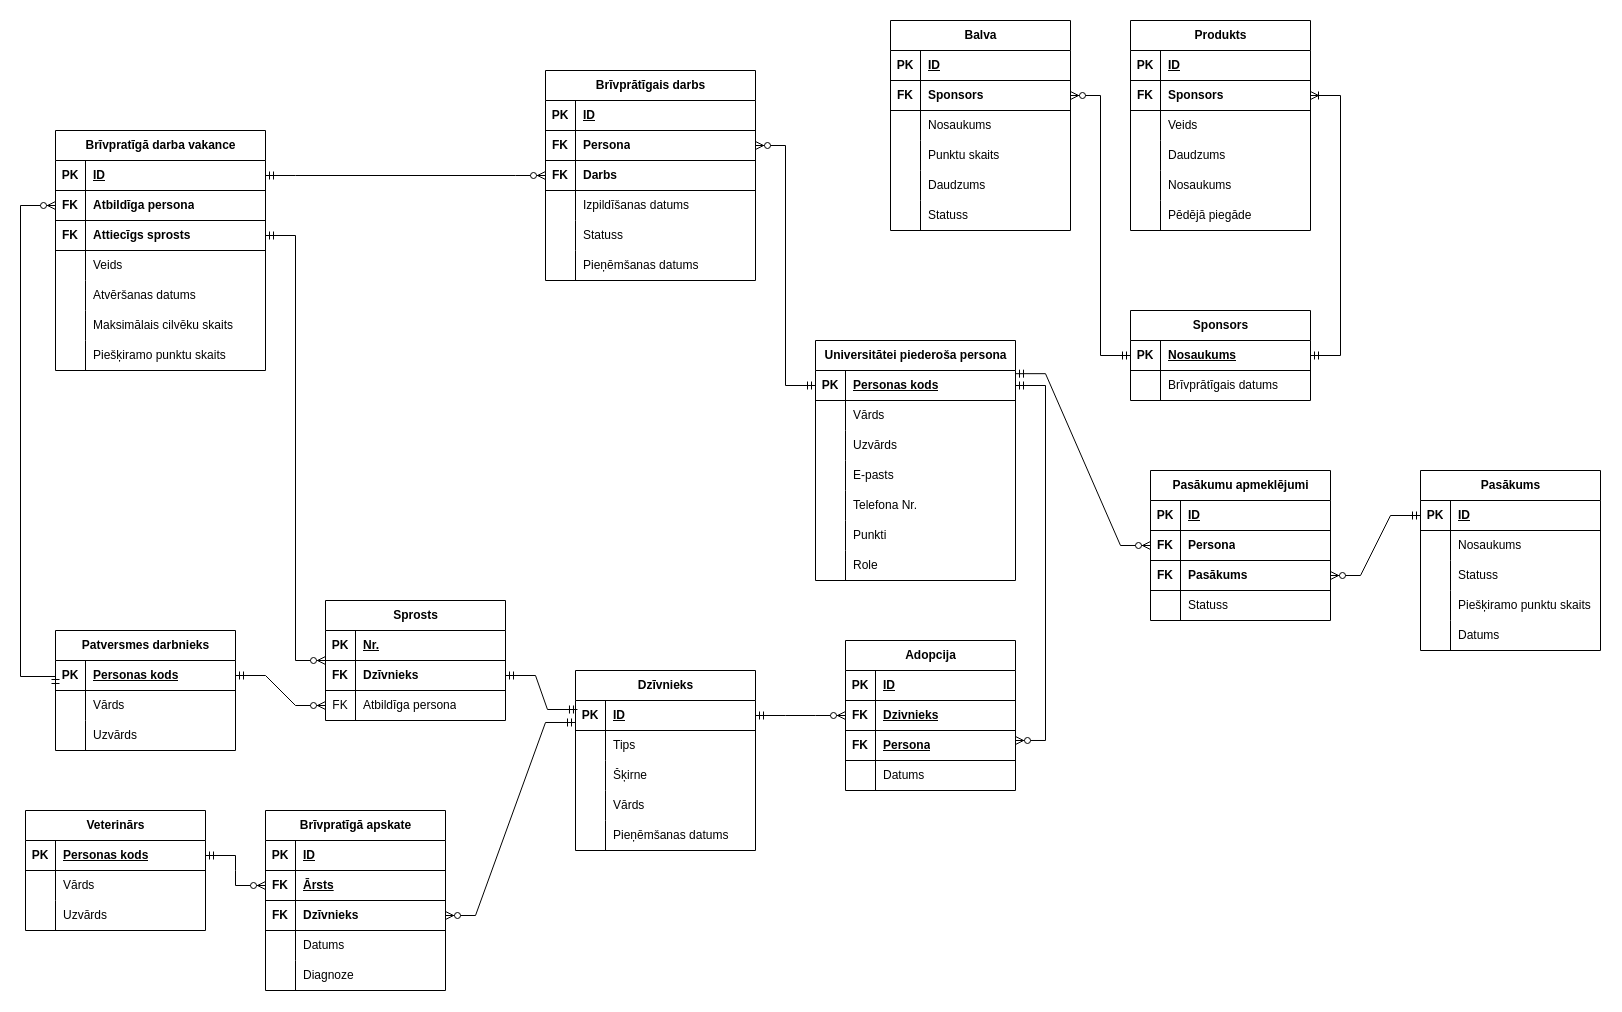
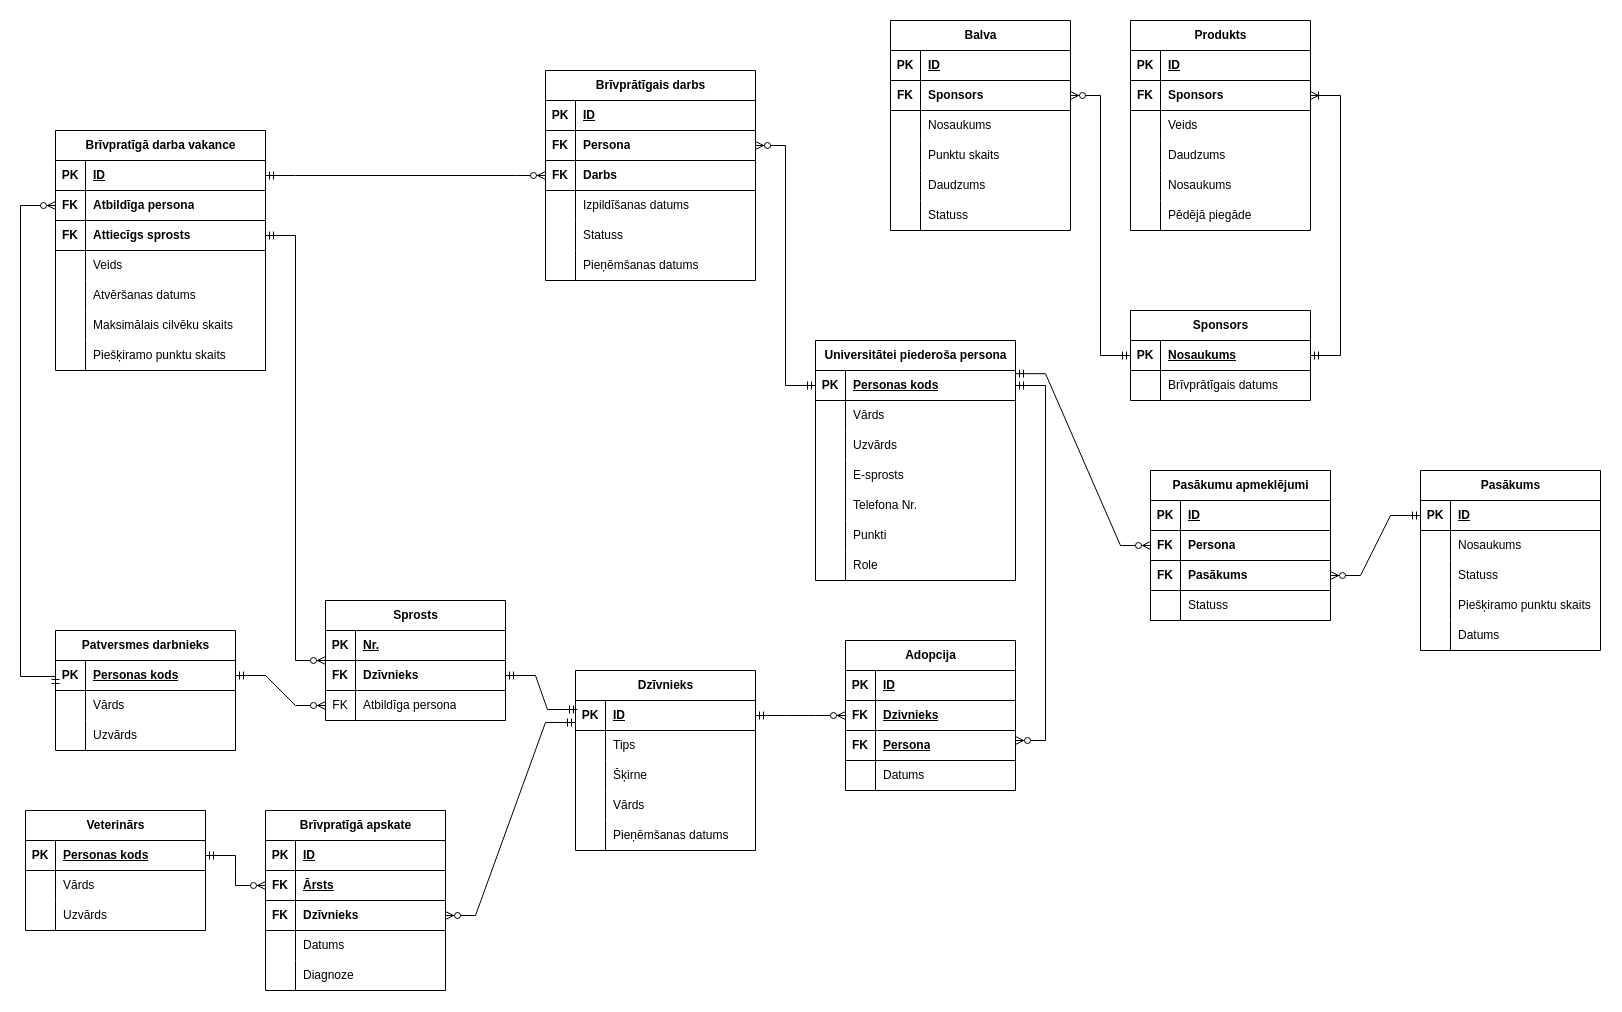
- <mxCell id="135" value="E-pasts" style="shape=partialRectangle;connectable=0;fillColor=none;top=0;left=0;bottom=0;right=0;align=left;spacingLeft=6;overflow=hidden;whiteSpace=wrap;html=1;" parent="133" vertex="1"><mxGeometry x="30" width="170" height="30" as="geometry"><mxRectangle width="170" height="30" as="alternateBounds" /></mxGeometry></mxCell>
+ <mxCell id="135" value="E-sprosts" style="shape=partialRectangle;connectable=0;fillColor=none;top=0;left=0;bottom=0;right=0;align=left;spacingLeft=6;overflow=hidden;whiteSpace=wrap;html=1;" parent="133" vertex="1"><mxGeometry x="30" width="170" height="30" as="geometry"><mxRectangle width="170" height="30" as="alternateBounds" /></mxGeometry></mxCell>
